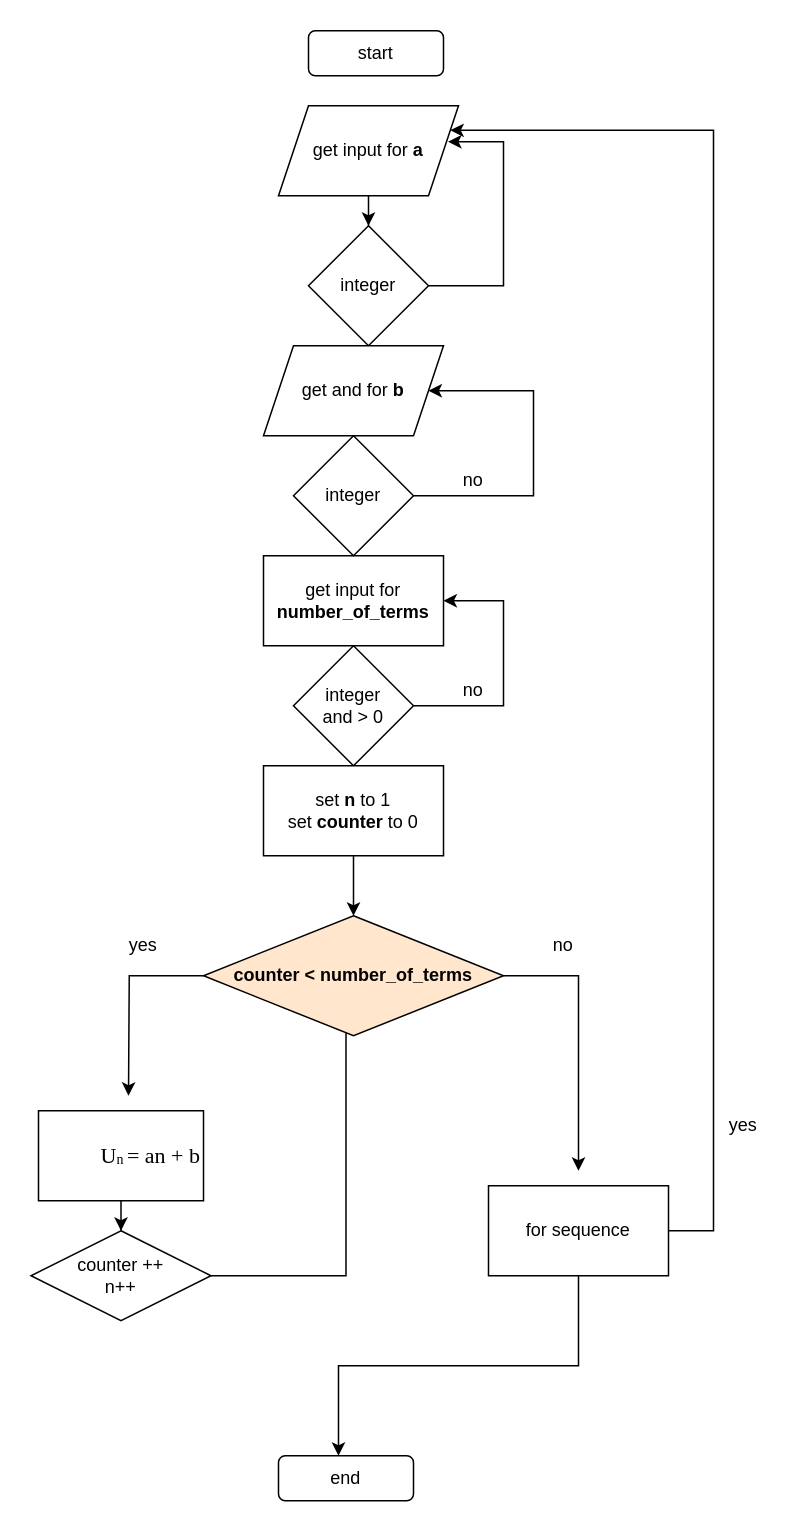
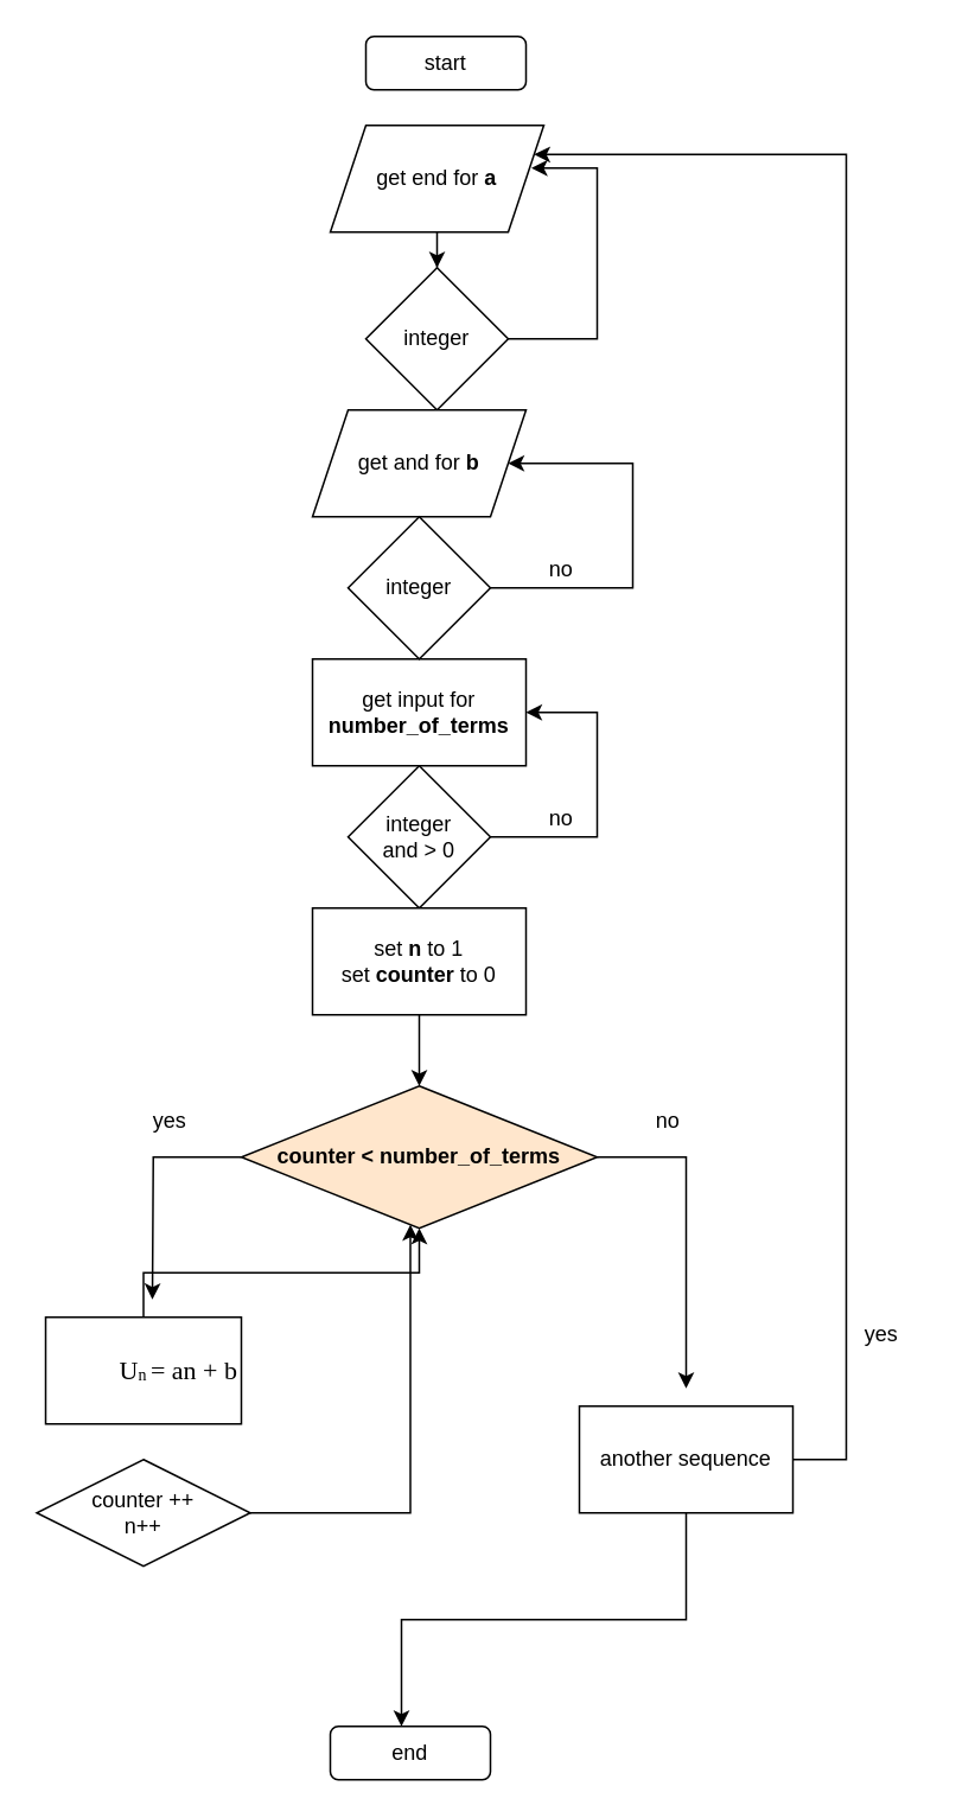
- <mxCell id="4" value="get input for &lt;b&gt;a&lt;/b&gt;" style="shape=parallelogram;perimeter=parallelogramPerimeter;whiteSpace=wrap;html=1;fixedSize=1;" vertex="1" parent="1"><mxGeometry x="185" y="70" width="120" height="60" as="geometry" /></mxCell>
+ <mxCell id="4" value="get end for &lt;b&gt;a&lt;/b&gt;" style="shape=parallelogram;perimeter=parallelogramPerimeter;whiteSpace=wrap;html=1;fixedSize=1;" vertex="1" parent="1"><mxGeometry x="185" y="70" width="120" height="60" as="geometry" /></mxCell>
- <mxCell id="20" style="edgeStyle=orthogonalEdgeStyle;rounded=0;orthogonalLoop=1;jettySize=auto;html=1;endArrow=none;" edge="1" parent="1" source="21" target="19"><mxGeometry relative="1" as="geometry"><Array as="points"><mxPoint x="230" y="850" /></Array></mxGeometry></mxCell>
+ <mxCell id="20" style="edgeStyle=orthogonalEdgeStyle;rounded=0;orthogonalLoop=1;jettySize=auto;html=1;" edge="1" parent="1" source="21" target="19"><mxGeometry relative="1" as="geometry"><Array as="points"><mxPoint x="230" y="850" /></Array></mxGeometry></mxCell>
- <mxCell id="15" style="edgeStyle=orthogonalEdgeStyle;rounded=0;orthogonalLoop=1;jettySize=auto;html=1;entryX=0.5;entryY=0;entryDx=0;entryDy=0;" edge="1" parent="1" source="16" target="21"><mxGeometry relative="1" as="geometry" /></mxCell>
+ <mxCell id="15" style="edgeStyle=orthogonalEdgeStyle;rounded=0;orthogonalLoop=1;jettySize=auto;html=1;" edge="1" parent="1" source="16" target="19"><mxGeometry relative="1" as="geometry" /></mxCell>
- <mxCell id="26" value="for sequence" style="rounded=0;whiteSpace=wrap;html=1;" vertex="1" parent="1"><mxGeometry x="325" y="790" width="120" height="60" as="geometry" /></mxCell>
+ <mxCell id="26" value="another sequence" style="rounded=0;whiteSpace=wrap;html=1;" vertex="1" parent="1"><mxGeometry x="325" y="790" width="120" height="60" as="geometry" /></mxCell>
